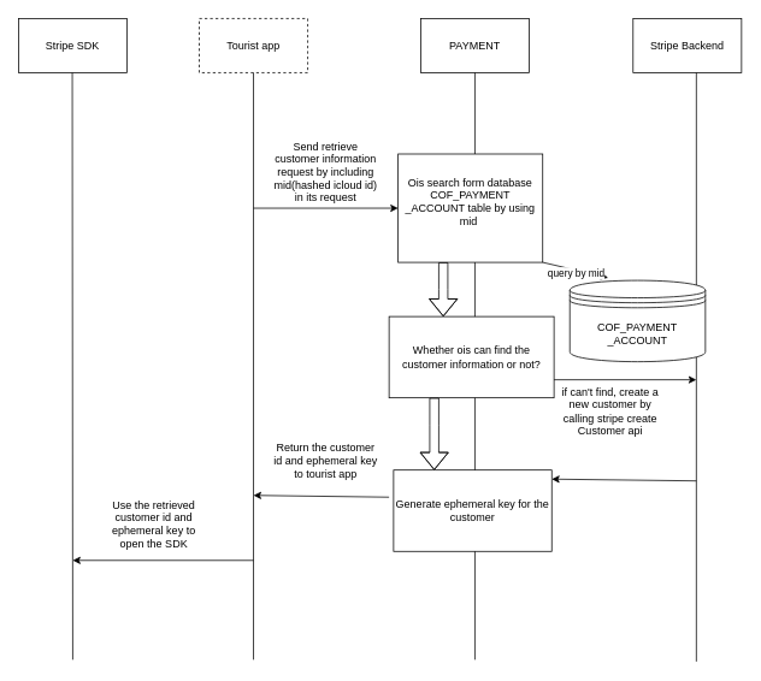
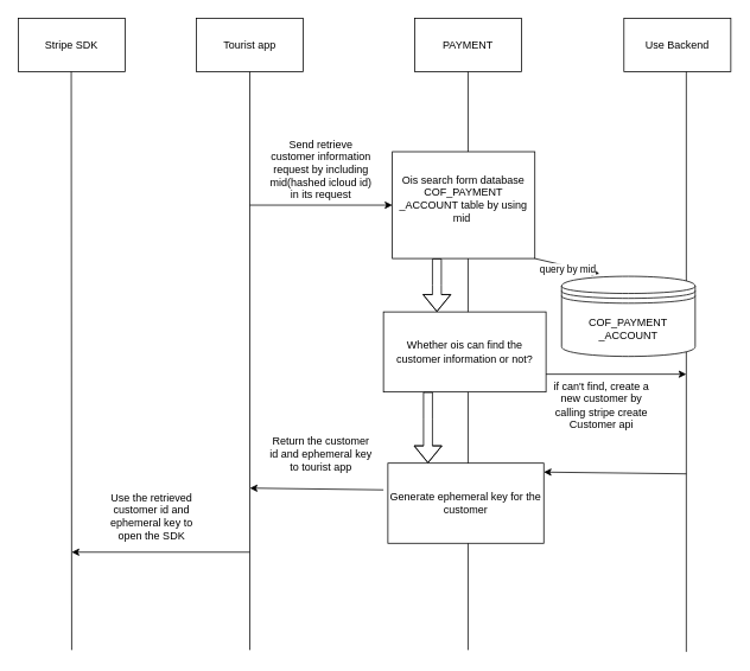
- <mxCell id="2" value="Tourist app" style="rounded=0;whiteSpace=wrap;html=1;dashed=1;" parent="1" vertex="1"><mxGeometry x="220" y="20" width="120" height="60" as="geometry" /></mxCell>
+ <mxCell id="2" value="Tourist app" style="rounded=0;whiteSpace=wrap;html=1;" parent="1" vertex="1"><mxGeometry x="220" y="20" width="120" height="60" as="geometry" /></mxCell>
- <mxCell id="4" value="Stripe Backend" style="rounded=0;whiteSpace=wrap;html=1;" parent="1" vertex="1"><mxGeometry x="700" y="20" width="120" height="60" as="geometry" /></mxCell>
+ <mxCell id="4" value="Use Backend" style="rounded=0;whiteSpace=wrap;html=1;" parent="1" vertex="1"><mxGeometry x="700" y="20" width="120" height="60" as="geometry" /></mxCell>
